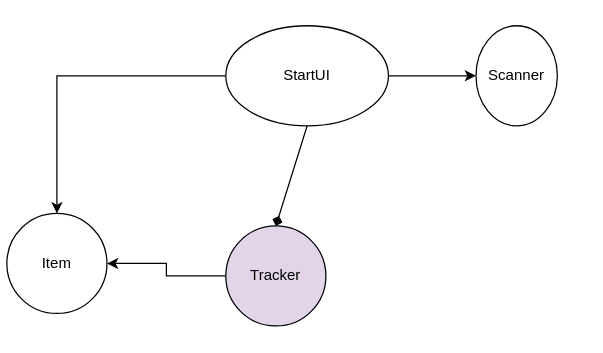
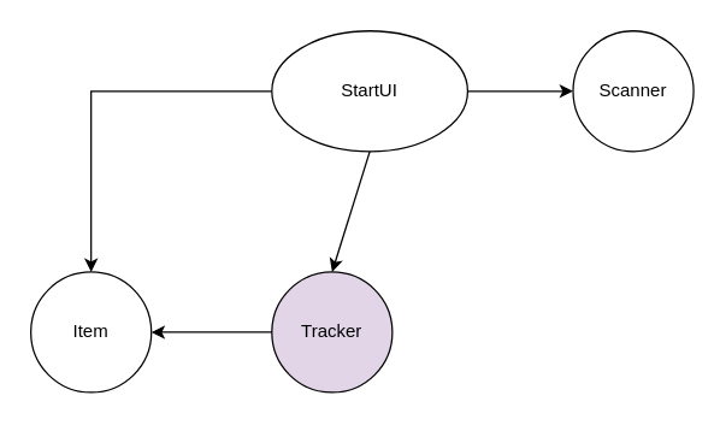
- <mxCell id="8" value="Scanner" style="ellipse;whiteSpace=wrap;html=1;aspect=fixed;" vertex="1" parent="1"><mxGeometry x="380" y="20" width="65" height="80" as="geometry" /></mxCell>
+ <mxCell id="8" value="Scanner" style="ellipse;whiteSpace=wrap;html=1;aspect=fixed;" vertex="1" parent="1"><mxGeometry x="380" y="20" width="80" height="80" as="geometry" /></mxCell>
- <mxCell id="9" value="" style="endArrow=diamond;html=1;exitX=0.5;exitY=1;exitDx=0;exitDy=0;entryX=0.5;entryY=0;entryDx=0;entryDy=0;" edge="1" parent="1" source="4" target="7"><mxGeometry width="50" height="50" relative="1" as="geometry"><mxPoint x="210" y="380" as="sourcePoint" /><mxPoint x="260" y="330" as="targetPoint" /></mxGeometry></mxCell>
+ <mxCell id="9" value="" style="endArrow=classic;html=1;exitX=0.5;exitY=1;exitDx=0;exitDy=0;entryX=0.5;entryY=0;entryDx=0;entryDy=0;" edge="1" parent="1" source="4" target="7"><mxGeometry width="50" height="50" relative="1" as="geometry"><mxPoint x="210" y="380" as="sourcePoint" /><mxPoint x="260" y="330" as="targetPoint" /></mxGeometry></mxCell>
- <mxCell id="5" value="Item" style="ellipse;whiteSpace=wrap;html=1;aspect=fixed;" vertex="1" parent="1"><mxGeometry x="5" y="170" width="80" height="80" as="geometry" /></mxCell>
+ <mxCell id="5" value="Item" style="ellipse;whiteSpace=wrap;html=1;aspect=fixed;" vertex="1" parent="1"><mxGeometry x="20" y="180" width="80" height="80" as="geometry" /></mxCell>
